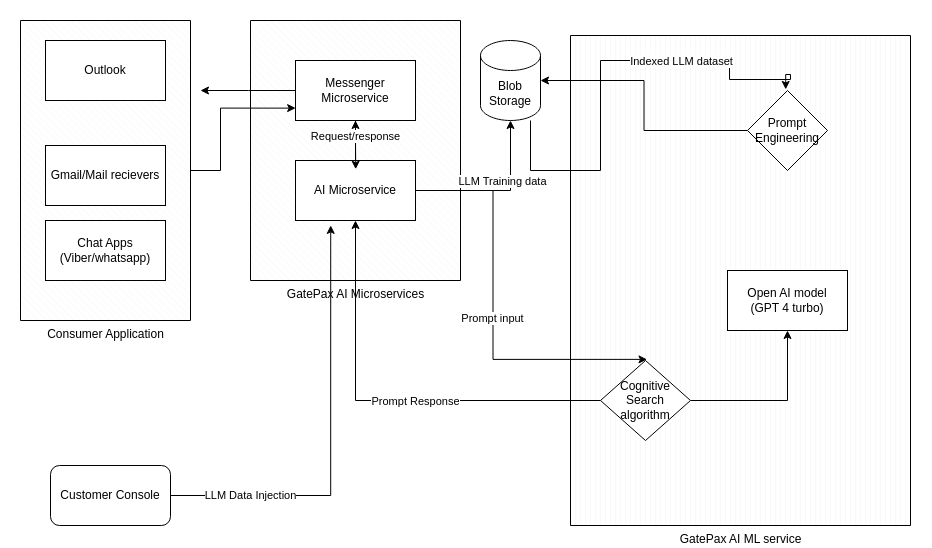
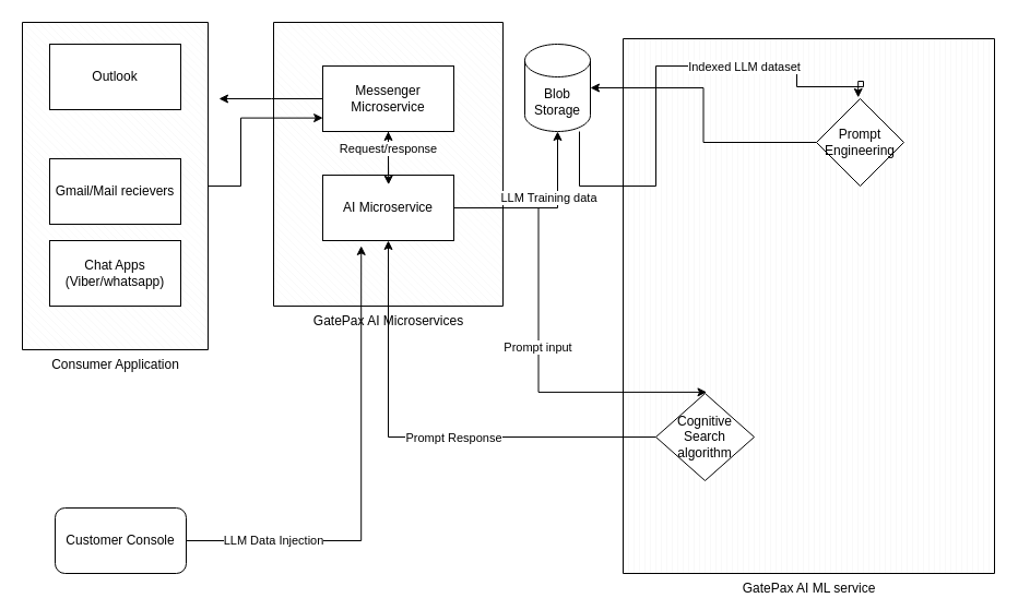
- <mxCell id="22" value="Open AI model&lt;br&gt;(GPT 4 turbo)" style="rounded=0;whiteSpace=wrap;html=1;" vertex="1" parent="1"><mxGeometry x="727" y="270" width="120" height="60" as="geometry" /></mxCell>
- <mxCell id="23" value="" style="edgeStyle=orthogonalEdgeStyle;rounded=0;orthogonalLoop=1;jettySize=auto;html=1;" edge="1" parent="1" source="26" target="22"><mxGeometry relative="1" as="geometry" /></mxCell>
